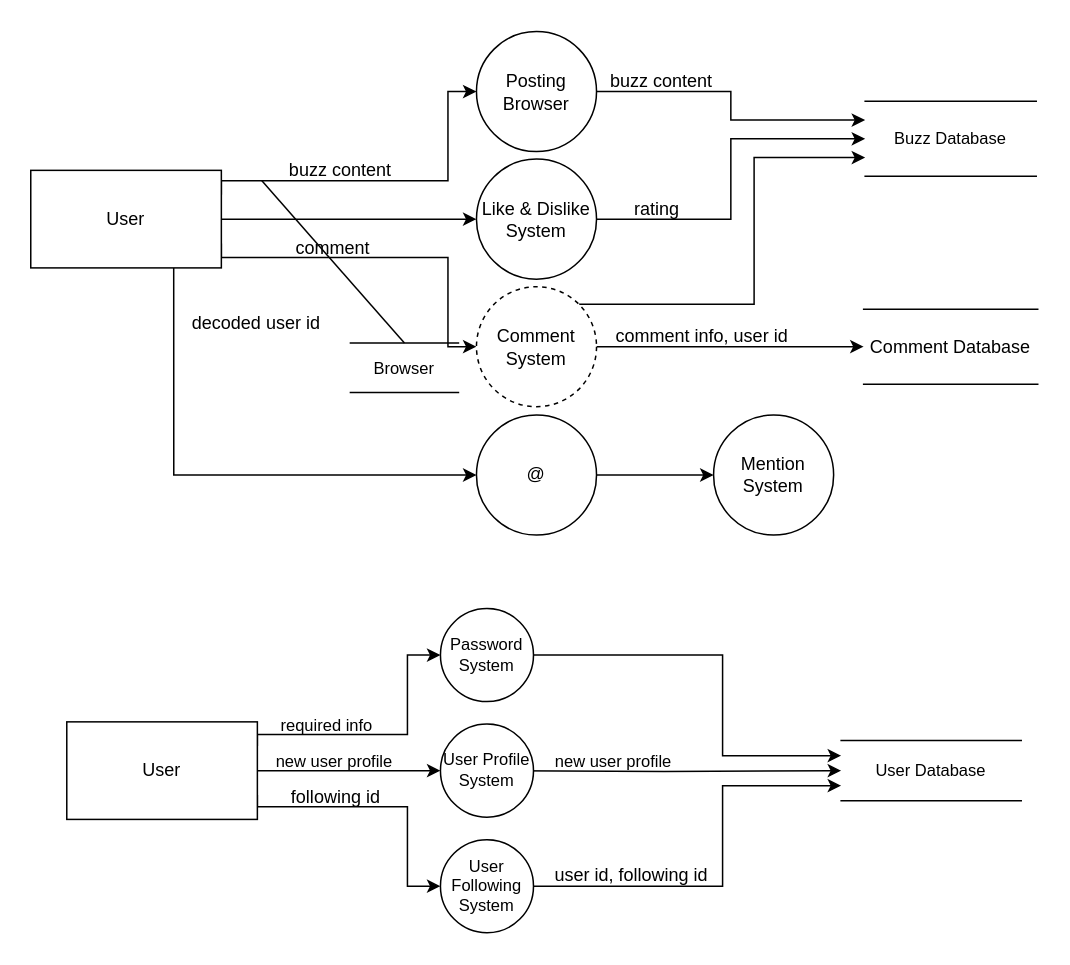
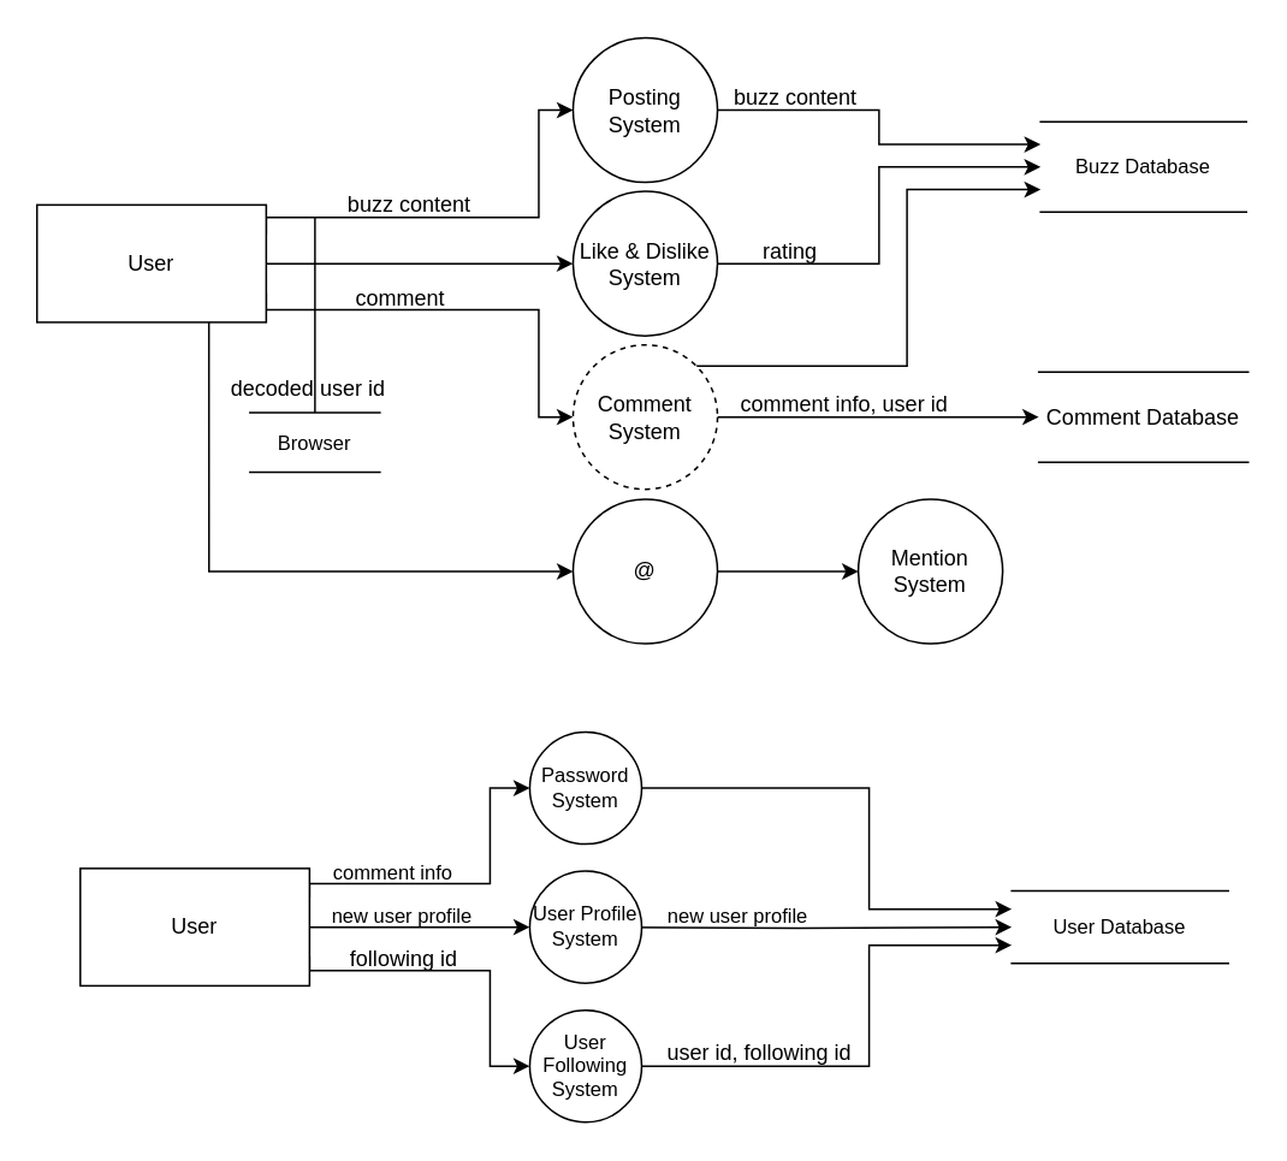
- <mxCell id="8" value="Posting Browser" style="ellipse;whiteSpace=wrap;html=1;aspect=fixed;" vertex="1" parent="1"><mxGeometry x="317" y="20.5" width="80" height="80" as="geometry" /></mxCell>
+ <mxCell id="8" value="Posting System" style="ellipse;whiteSpace=wrap;html=1;aspect=fixed;" vertex="1" parent="1"><mxGeometry x="317" y="20.5" width="80" height="80" as="geometry" /></mxCell>
- <mxCell id="17" value="&lt;span style=&quot;font-size: 11px;&quot;&gt;Browser&lt;/span&gt;" style="shape=partialRectangle;whiteSpace=wrap;html=1;left=0;right=0;fillColor=none;rounded=0;strokeColor=default;fontFamily=Helvetica;fontSize=12;fontColor=default;" vertex="1" parent="1"><mxGeometry x="233" y="228" width="72" height="33" as="geometry" /></mxCell>
+ <mxCell id="17" value="&lt;span style=&quot;font-size: 11px;&quot;&gt;Browser&lt;/span&gt;" style="shape=partialRectangle;whiteSpace=wrap;html=1;left=0;right=0;fillColor=none;rounded=0;strokeColor=default;fontFamily=Helvetica;fontSize=12;fontColor=default;" vertex="1" parent="1"><mxGeometry x="138" y="228" width="72" height="33" as="geometry" /></mxCell>
- <mxCell id="40" value="&lt;font style=&quot;font-size: 11px;&quot;&gt;required info&lt;/font&gt;" style="text;html=1;align=center;verticalAlign=middle;resizable=0;points=[];autosize=1;strokeColor=none;fillColor=none;" vertex="1" parent="1"><mxGeometry x="177" y="470" width="79" height="26" as="geometry" /></mxCell>
+ <mxCell id="40" value="&lt;font style=&quot;font-size: 11px;&quot;&gt;comment info&lt;/font&gt;" style="text;html=1;align=center;verticalAlign=middle;resizable=0;points=[];autosize=1;strokeColor=none;fillColor=none;" vertex="1" parent="1"><mxGeometry x="177" y="470" width="79" height="26" as="geometry" /></mxCell>
